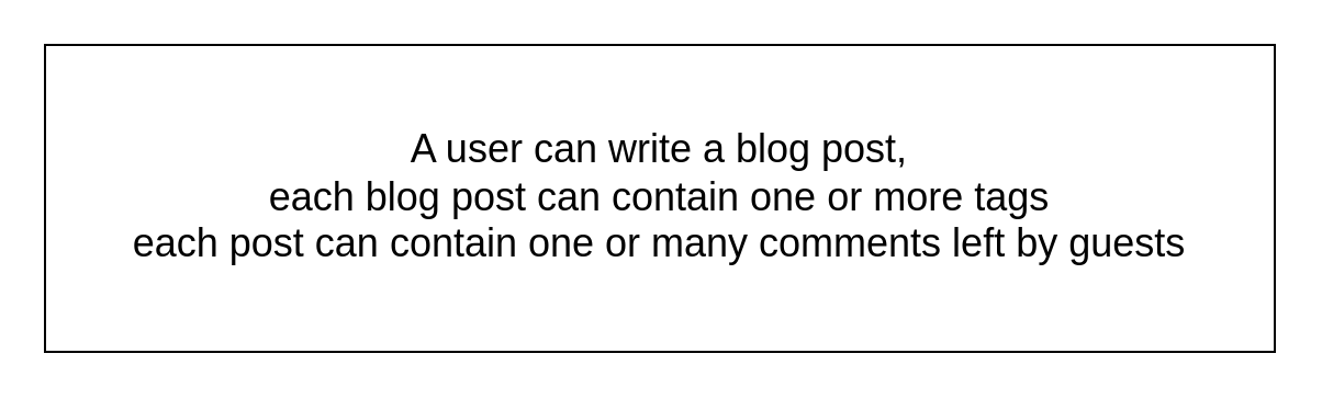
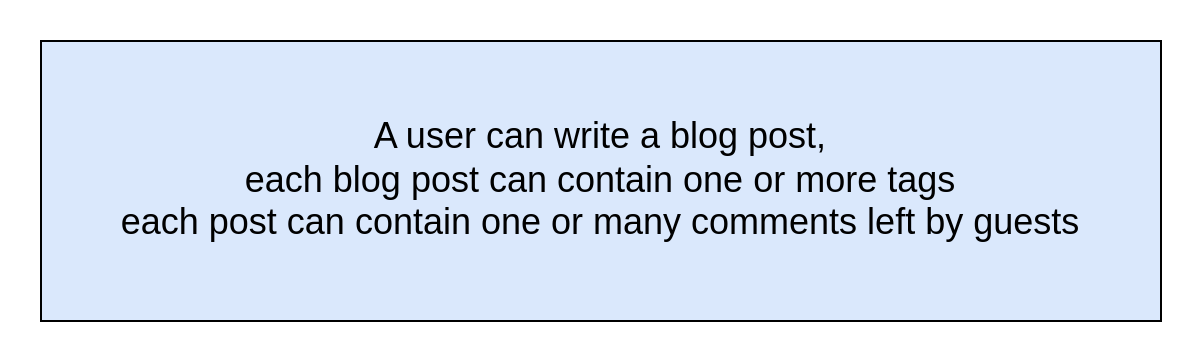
- <mxCell id="2" value="&lt;span style=&quot;font-family: Arial; font-size: 18px; text-align: start;&quot;&gt;A user can write a blog post,&lt;/span&gt;&lt;br style=&quot;font-family: Arial; font-size: 18px; text-align: start;&quot;&gt;&lt;span style=&quot;font-family: Arial; font-size: 18px; text-align: start;&quot;&gt;each blog post can contain one or more tags&lt;/span&gt;&lt;br style=&quot;font-family: Arial; font-size: 18px; text-align: start;&quot;&gt;&lt;span style=&quot;font-family: Arial; font-size: 18px; text-align: start;&quot;&gt;each post can contain one or many comments left by guests&lt;/span&gt;" style="rounded=0;whiteSpace=wrap;html=1;" parent="1" vertex="1"><mxGeometry x="20" y="20" width="560" height="140" as="geometry" /></mxCell>
+ <mxCell id="2" value="&lt;span style=&quot;font-family: Arial; font-size: 18px; text-align: start;&quot;&gt;A user can write a blog post,&lt;/span&gt;&lt;br style=&quot;font-family: Arial; font-size: 18px; text-align: start;&quot;&gt;&lt;span style=&quot;font-family: Arial; font-size: 18px; text-align: start;&quot;&gt;each blog post can contain one or more tags&lt;/span&gt;&lt;br style=&quot;font-family: Arial; font-size: 18px; text-align: start;&quot;&gt;&lt;span style=&quot;font-family: Arial; font-size: 18px; text-align: start;&quot;&gt;each post can contain one or many comments left by guests&lt;/span&gt;" style="rounded=0;whiteSpace=wrap;html=1;fillColor=#dae8fc;" parent="1" vertex="1"><mxGeometry x="20" y="20" width="560" height="140" as="geometry" /></mxCell>
